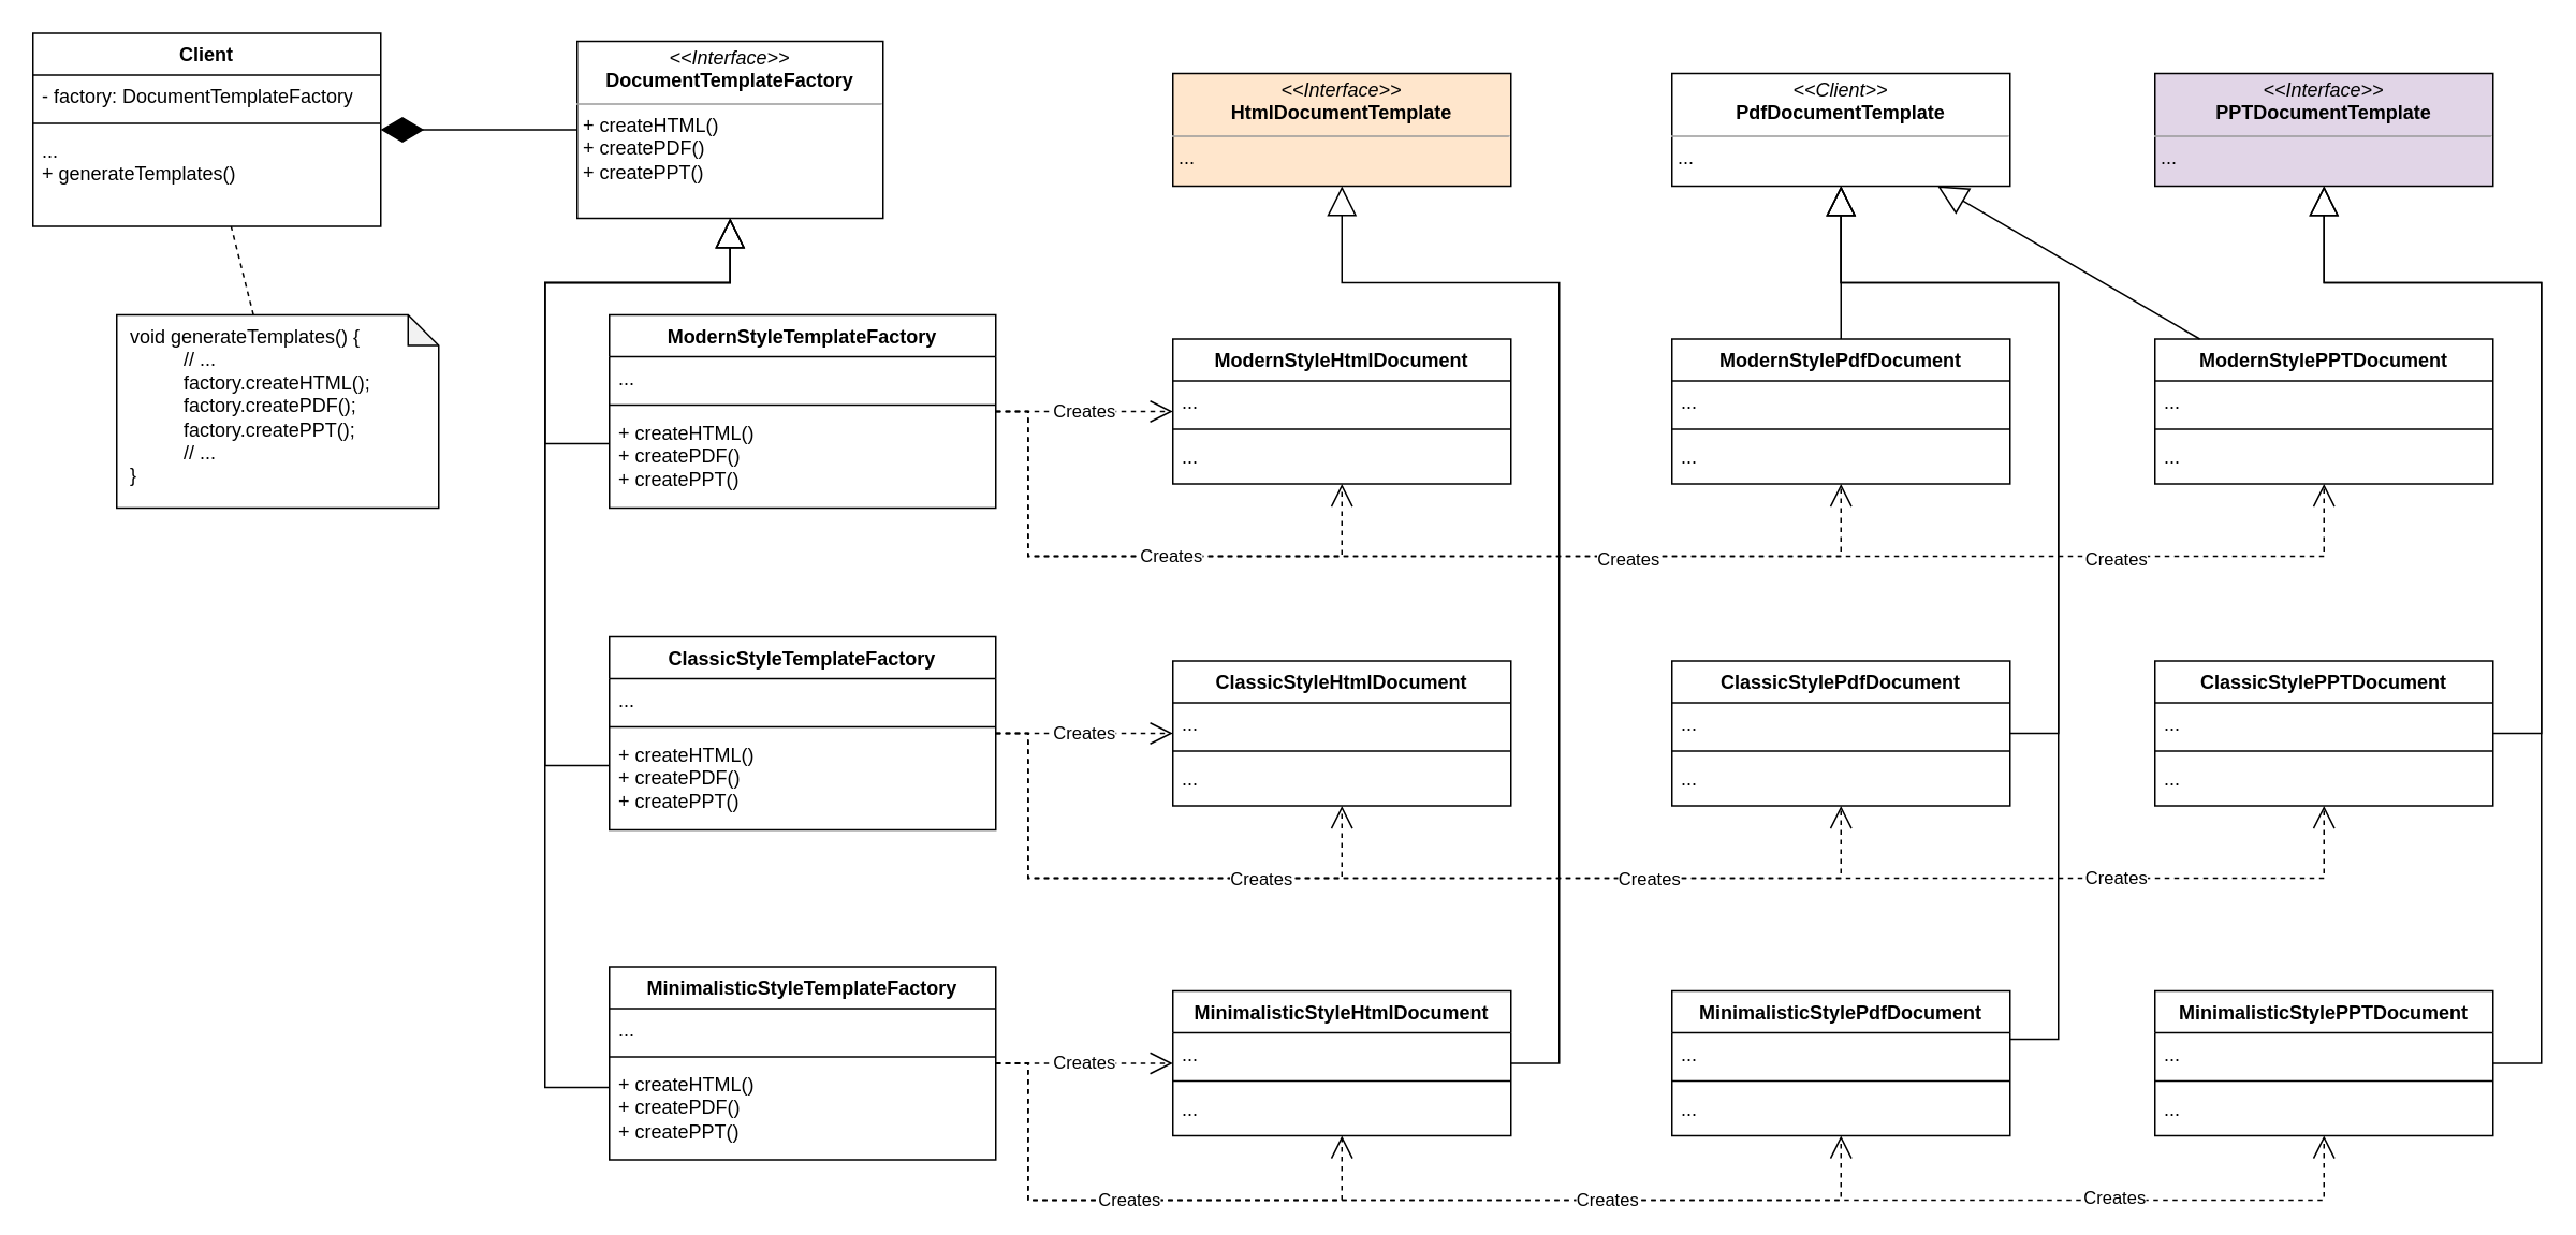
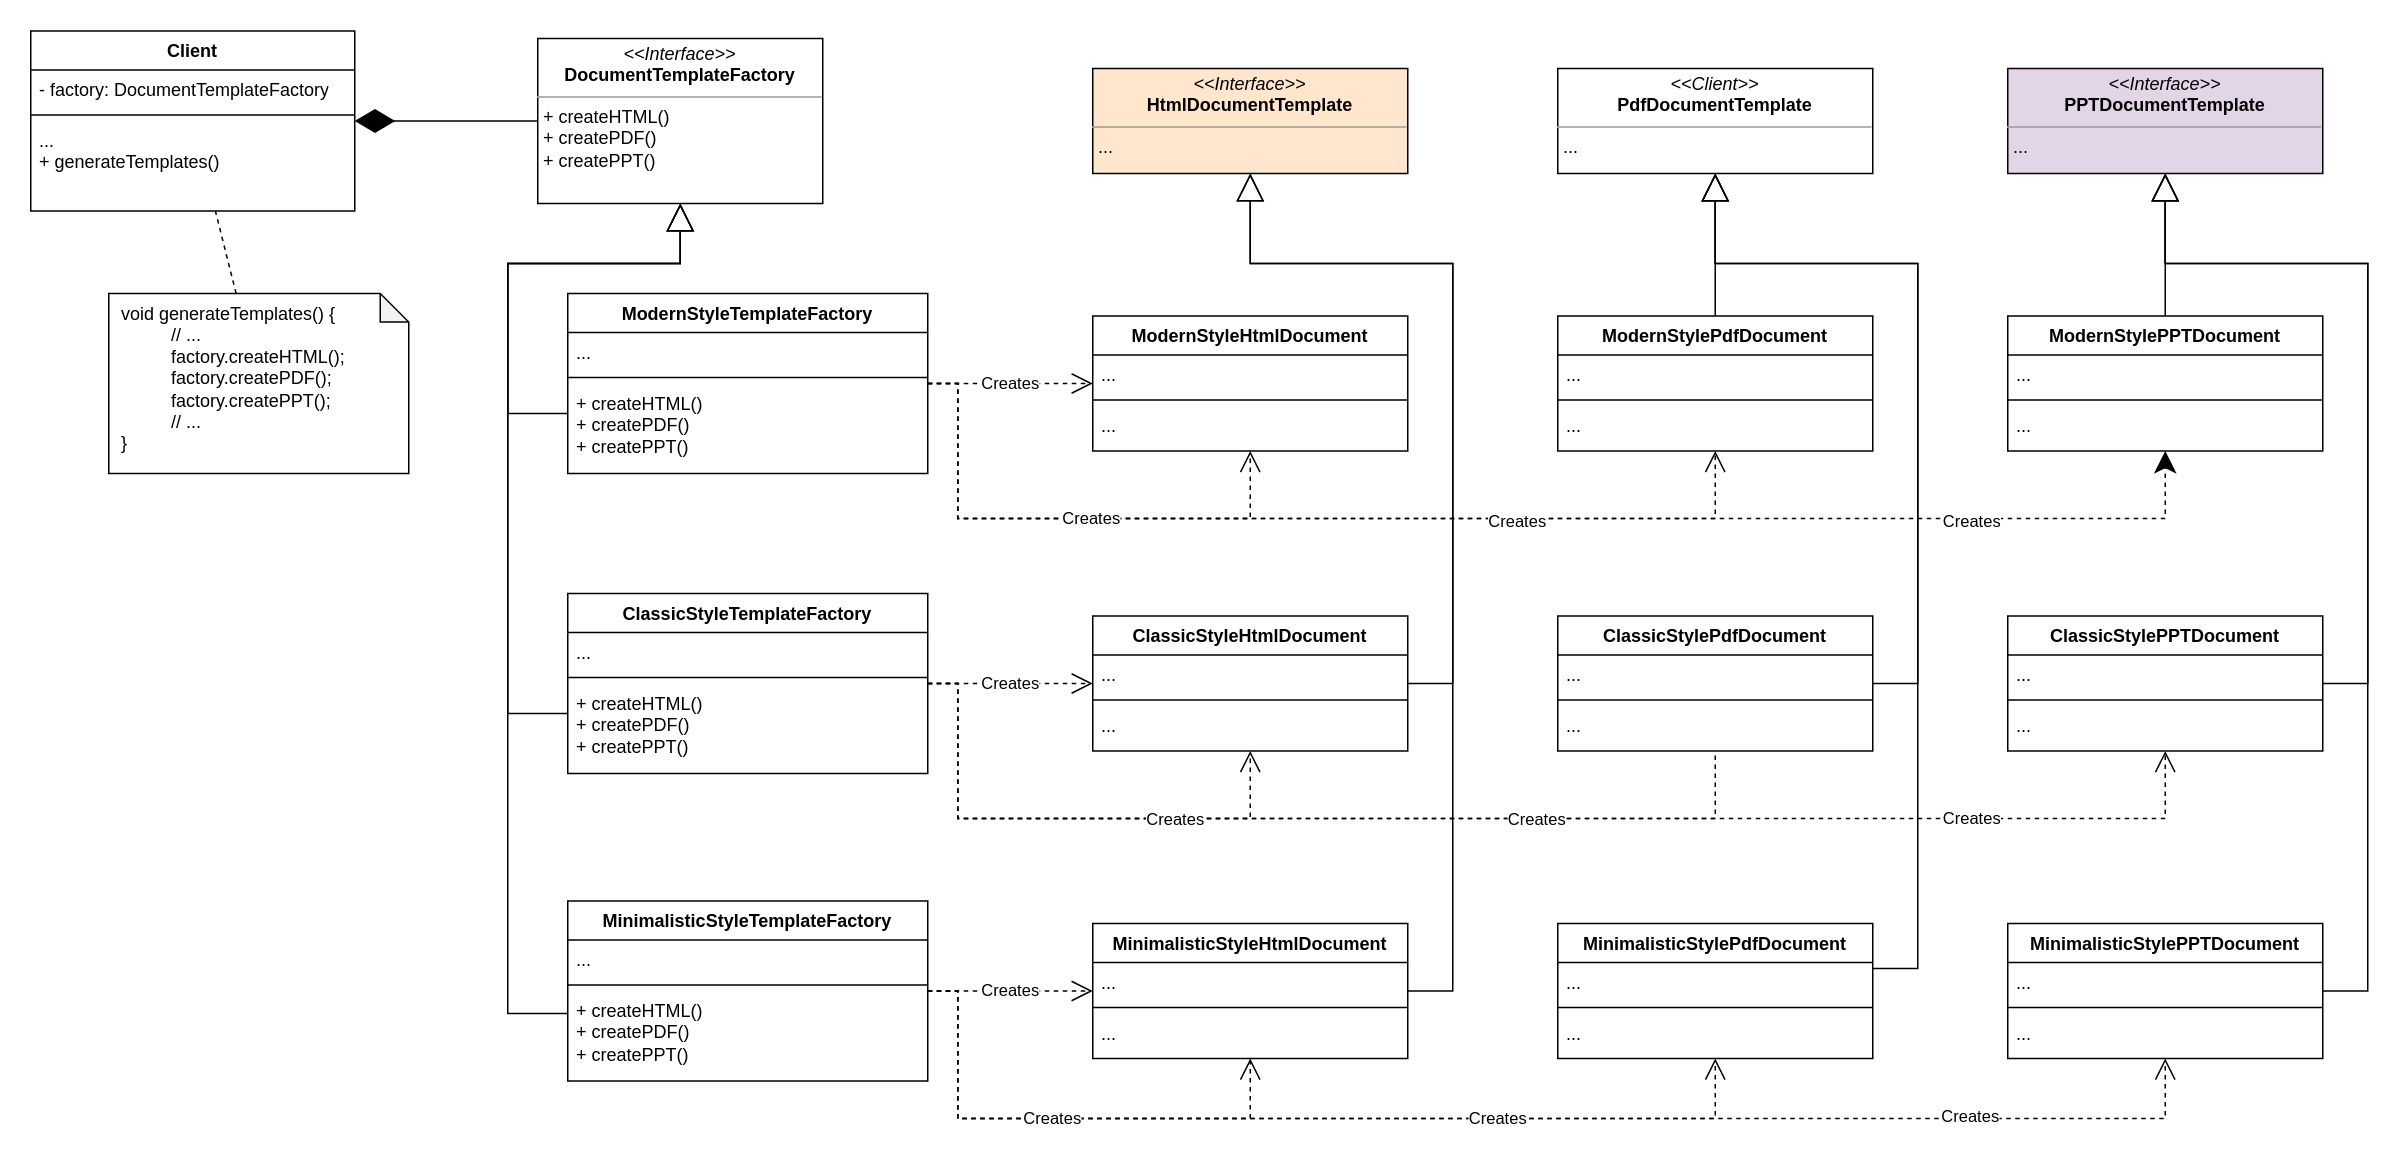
- <mxCell id="84" value="" style="endArrow=block;endSize=16;endFill=0;html=1;rounded=0;" edge="1" parent="1" source="38" target="81"><mxGeometry width="160" relative="1" as="geometry"><mxPoint x="1368" y="155" as="sourcePoint" /><mxPoint x="1528" y="155" as="targetPoint" /></mxGeometry></mxCell>
+ <mxCell id="84" value="" style="endArrow=block;endSize=16;endFill=0;html=1;rounded=0;" edge="1" parent="1" source="38" target="82"><mxGeometry width="160" relative="1" as="geometry"><mxPoint x="1368" y="155" as="sourcePoint" /><mxPoint x="1528" y="155" as="targetPoint" /></mxGeometry></mxCell>
- <mxCell id="2" value="" style="endArrow=open;endSize=12;dashed=1;html=1;rounded=0;edgeStyle=orthogonalEdgeStyle;" parent="1" source="7" target="38" edge="1"><mxGeometry x="-0.013" width="160" relative="1" as="geometry"><mxPoint x="738" y="410" as="sourcePoint" /><mxPoint x="1183" y="455" as="targetPoint" /><Array as="points"><mxPoint x="638" y="255" /><mxPoint x="638" y="345" /><mxPoint x="1443" y="345" /></Array><mxPoint as="offset" /></mxGeometry></mxCell>
+ <mxCell id="2" value="" style="endArrow=classic;endSize=12;dashed=1;html=1;rounded=0;edgeStyle=orthogonalEdgeStyle;" parent="1" source="7" target="38" edge="1"><mxGeometry x="-0.013" width="160" relative="1" as="geometry"><mxPoint x="738" y="410" as="sourcePoint" /><mxPoint x="1183" y="455" as="targetPoint" /><Array as="points"><mxPoint x="638" y="255" /><mxPoint x="638" y="345" /><mxPoint x="1443" y="345" /></Array><mxPoint as="offset" /></mxGeometry></mxCell>
+ <mxCell id="85" value="" style="endArrow=block;endSize=16;endFill=0;html=1;rounded=0;edgeStyle=orthogonalEdgeStyle;" edge="1" parent="1" source="43" target="29"><mxGeometry width="160" relative="1" as="geometry"><mxPoint x="998" y="260" as="sourcePoint" /><mxPoint x="998" y="165" as="targetPoint" /><Array as="points"><mxPoint x="968" y="455" /><mxPoint x="968" y="175" /><mxPoint x="833" y="175" /></Array></mxGeometry></mxCell>
- <mxCell id="57" value="" style="endArrow=open;endSize=12;dashed=1;html=1;rounded=0;edgeStyle=orthogonalEdgeStyle;" parent="1" source="11" target="47" edge="1"><mxGeometry x="-0.013" width="160" relative="1" as="geometry"><mxPoint x="708" y="540" as="sourcePoint" /><mxPoint x="928" y="585" as="targetPoint" /><Array as="points"><mxPoint x="638" y="455" /><mxPoint x="638" y="545" /><mxPoint x="1143" y="545" /></Array><mxPoint as="offset" /></mxGeometry></mxCell>
+ <mxCell id="57" value="" style="endArrow=none;endSize=12;dashed=1;html=1;rounded=0;edgeStyle=orthogonalEdgeStyle;" parent="1" source="11" target="47" edge="1"><mxGeometry x="-0.013" width="160" relative="1" as="geometry"><mxPoint x="708" y="540" as="sourcePoint" /><mxPoint x="928" y="585" as="targetPoint" /><Array as="points"><mxPoint x="638" y="455" /><mxPoint x="638" y="545" /><mxPoint x="1143" y="545" /></Array><mxPoint as="offset" /></mxGeometry></mxCell>
